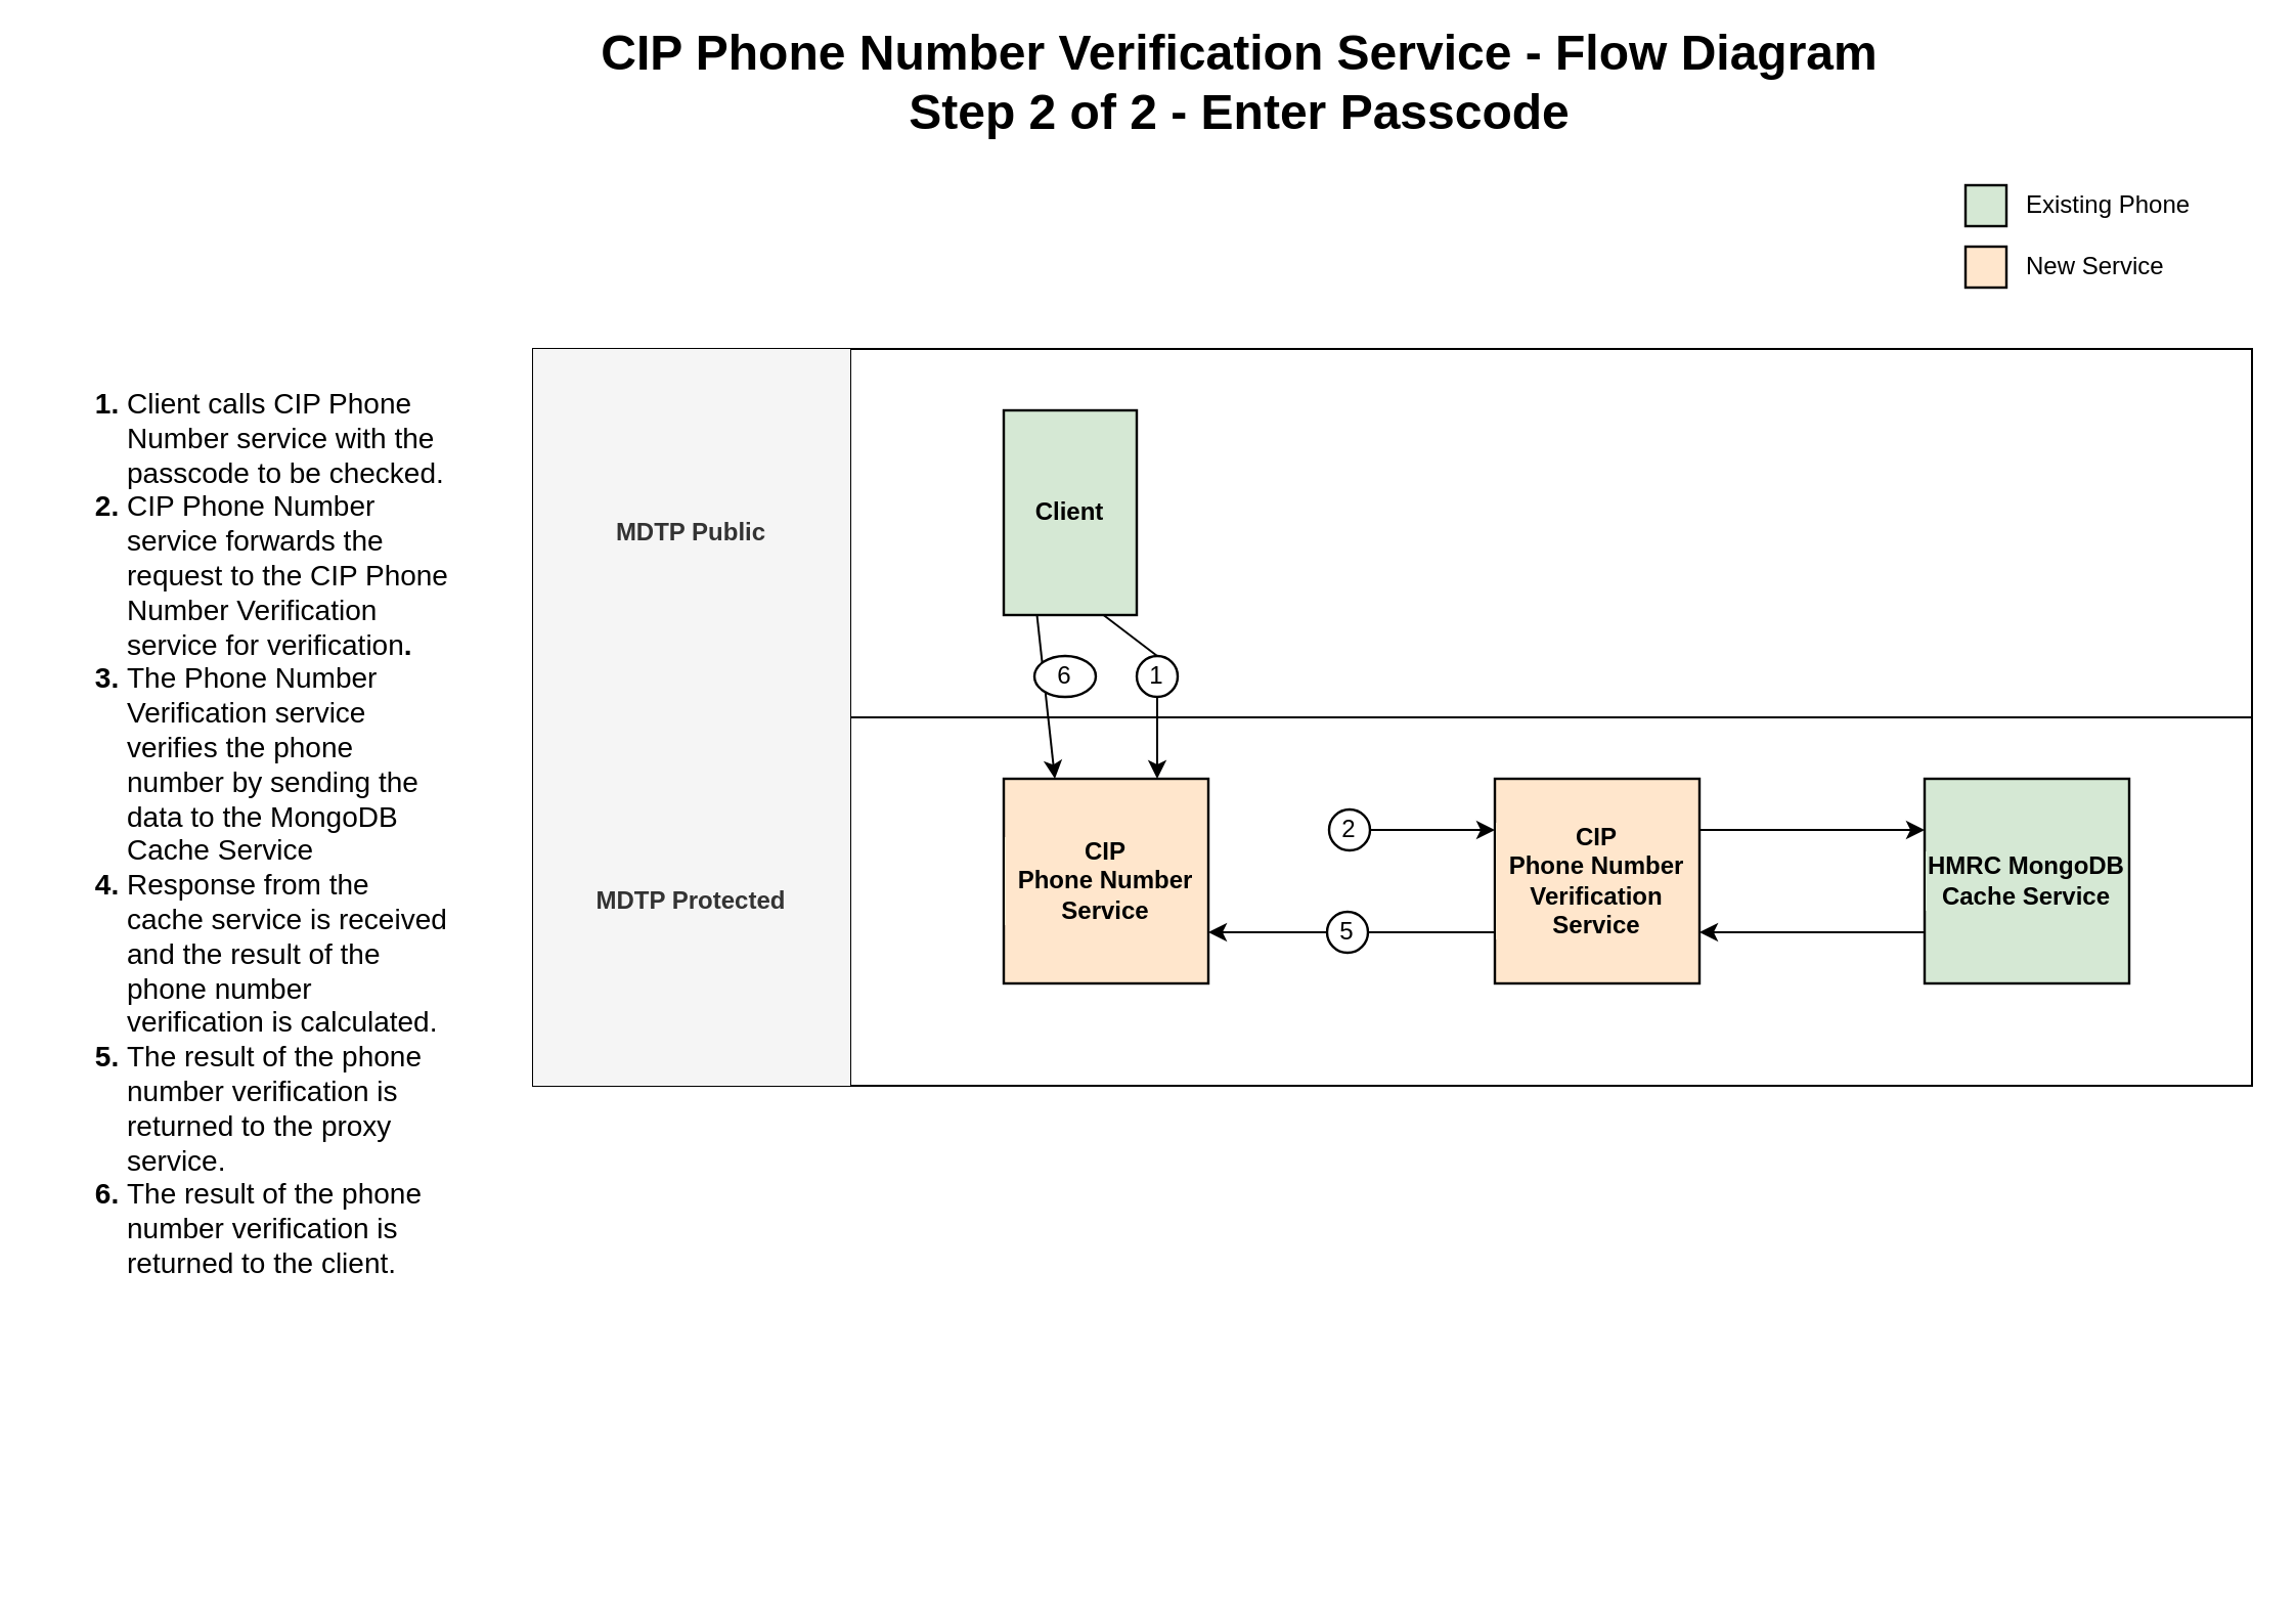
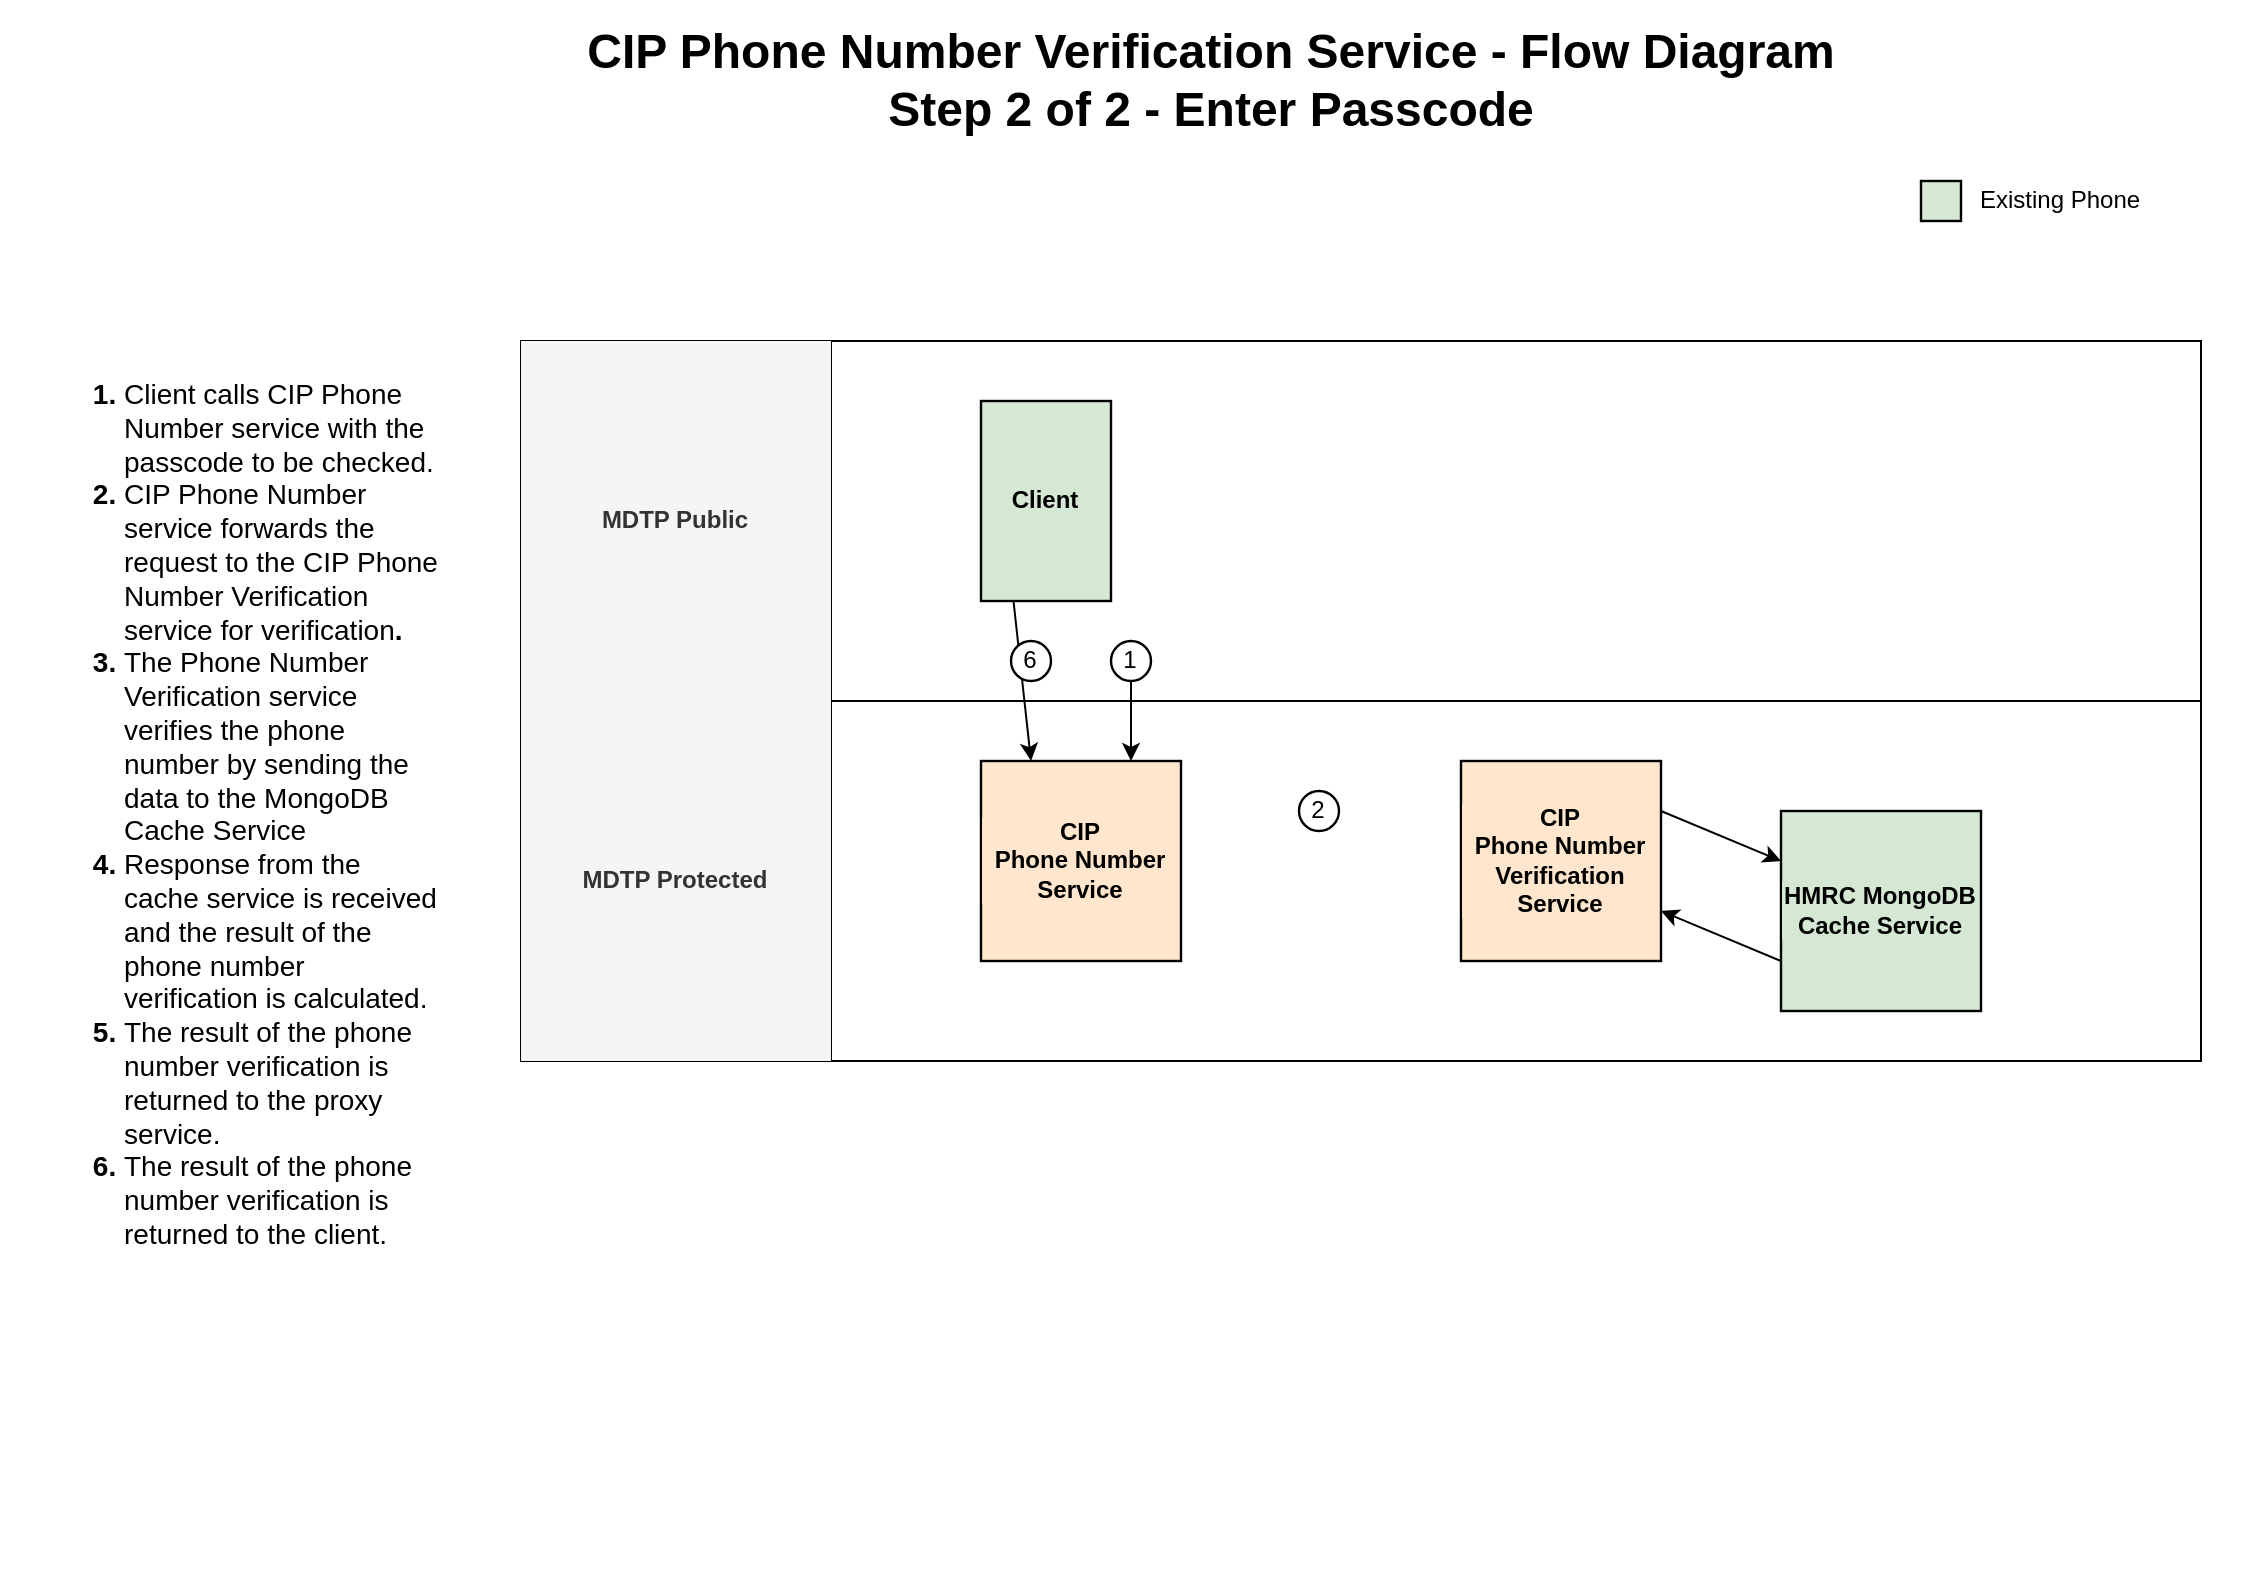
- <mxCell id="13" value="New Service" style="html=1;aspect=fixed;labelBackgroundColor=none;strokeColor=#000000;strokeWidth=1.2;labelPosition=right;verticalLabelPosition=middle;align=left;verticalAlign=middle;fillColor=#ffe6cc;spacing=10;" parent="1" vertex="1"><mxGeometry x="960" y="120" width="20" height="20" as="geometry" /></mxCell>
- <mxCell id="19" value="" style="endArrow=none;html=1;rounded=0;exitX=0.75;exitY=1;exitDx=0;exitDy=0;entryX=0.5;entryY=0;entryDx=0;entryDy=0;" parent="1" source="9" target="18" edge="1"><mxGeometry width="50" height="50" relative="1" as="geometry"><mxPoint x="31" y="30" as="sourcePoint" /><mxPoint x="31" y="120" as="targetPoint" /></mxGeometry></mxCell>
- <mxCell id="26" value="6" style="ellipse;whiteSpace=wrap;html=1;aspect=fixed;labelBackgroundColor=none;strokeColor=#000000;strokeWidth=1.2;fillColor=default;" parent="1" vertex="1"><mxGeometry x="505" y="320" width="30" height="20" as="geometry" /></mxCell>
+ <mxCell id="26" value="6" style="ellipse;whiteSpace=wrap;html=1;aspect=fixed;labelBackgroundColor=none;strokeColor=#000000;strokeWidth=1.2;fillColor=default;" parent="1" vertex="1"><mxGeometry x="505" y="320" width="20" height="20" as="geometry" /></mxCell>
- <mxCell id="20" value="" style="endArrow=classic;html=1;rounded=0;entryX=0;entryY=0.25;entryDx=0;entryDy=0;exitX=1;exitY=0.5;exitDx=0;exitDy=0;startArrow=none;" parent="1" source="22" target="11" edge="1"><mxGeometry width="50" height="50" relative="1" as="geometry"><mxPoint x="-20" y="60" as="sourcePoint" /><mxPoint x="30" y="20" as="targetPoint" /></mxGeometry></mxCell>
- <mxCell id="27" value="HMRC MongoDB Cache Service" style="whiteSpace=wrap;html=1;aspect=fixed;labelBackgroundColor=#D5E8D4;fillColor=#d5e8d4;strokeColor=#000000;fontStyle=1;strokeWidth=1.2;" vertex="1" parent="1"><mxGeometry x="940" y="380" width="100" height="100" as="geometry" /></mxCell>
+ <mxCell id="27" value="HMRC MongoDB Cache Service" style="whiteSpace=wrap;html=1;aspect=fixed;labelBackgroundColor=#D5E8D4;fillColor=#d5e8d4;strokeColor=#000000;fontStyle=1;strokeWidth=1.2;" vertex="1" parent="1"><mxGeometry x="890" y="405" width="100" height="100" as="geometry" /></mxCell>
- <mxCell id="24" value="5" style="ellipse;whiteSpace=wrap;html=1;aspect=fixed;labelBackgroundColor=none;strokeColor=#000000;strokeWidth=1.2;fillColor=#FFFFFF;" parent="1" vertex="1"><mxGeometry x="648" y="445" width="20" height="20" as="geometry" /></mxCell>
- <mxCell id="23" value="" style="endArrow=classic;html=1;rounded=0;exitX=0;exitY=0.75;exitDx=0;exitDy=0;entryX=1;entryY=0.75;entryDx=0;entryDy=0;" parent="1" source="11" target="10" edge="1"><mxGeometry width="50" height="50" relative="1" as="geometry"><mxPoint x="580" y="320" as="sourcePoint" /><mxPoint x="630" y="270" as="targetPoint" /></mxGeometry></mxCell>
